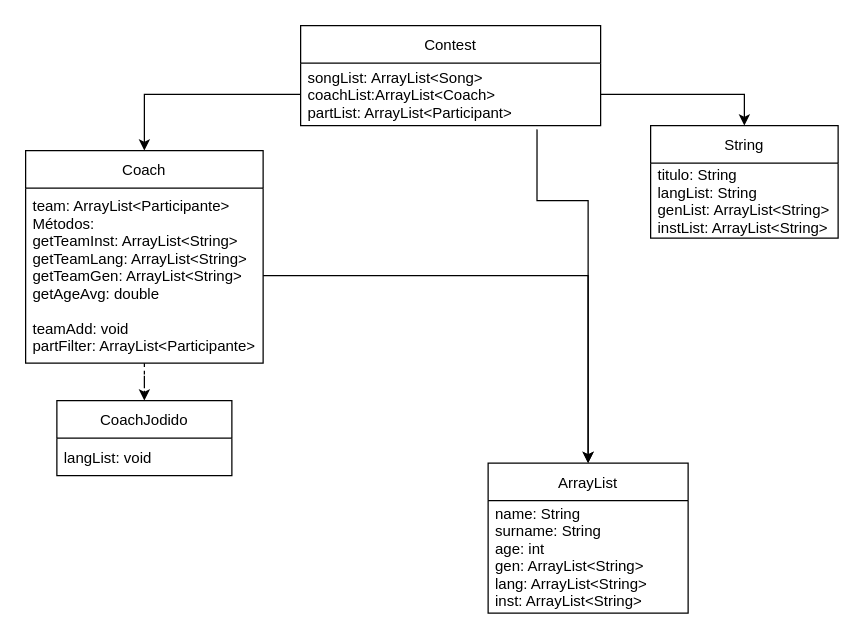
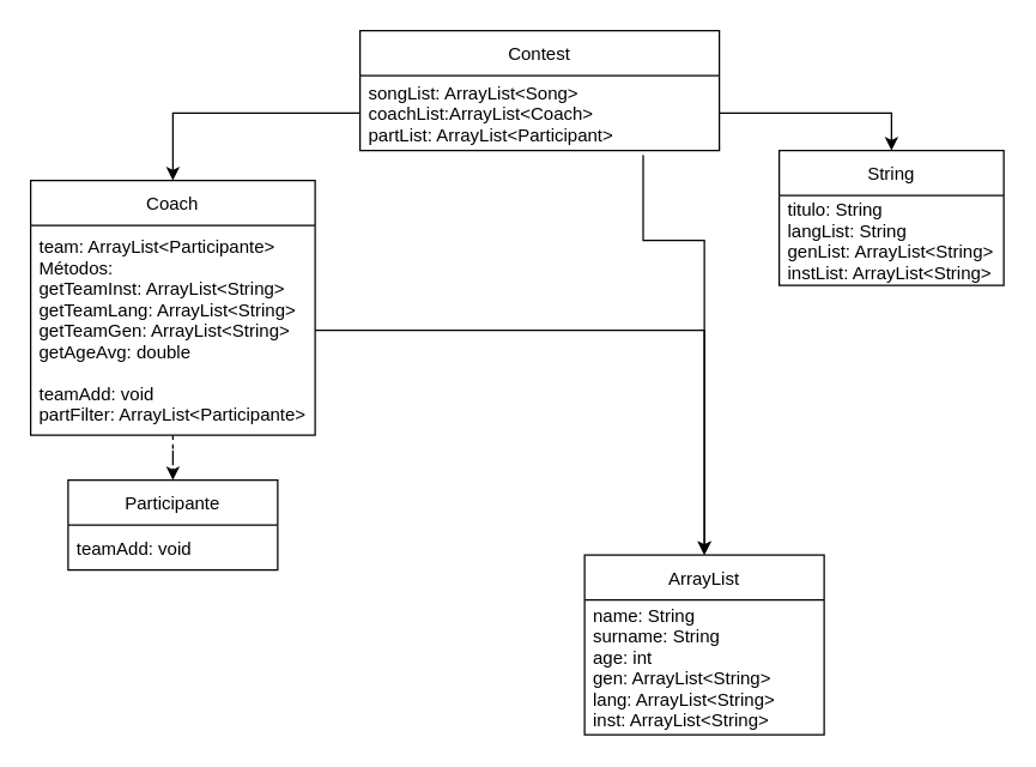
- <mxCell id="15" value="CoachJodido" style="swimlane;fontStyle=0;childLayout=stackLayout;horizontal=1;startSize=30;horizontalStack=0;resizeParent=1;resizeParentMax=0;resizeLast=0;collapsible=1;marginBottom=0;" parent="1" vertex="1"><mxGeometry x="45" y="320" width="140" height="60" as="geometry" /></mxCell>
+ <mxCell id="15" value="Participante" style="swimlane;fontStyle=0;childLayout=stackLayout;horizontal=1;startSize=30;horizontalStack=0;resizeParent=1;resizeParentMax=0;resizeLast=0;collapsible=1;marginBottom=0;" parent="1" vertex="1"><mxGeometry x="45" y="320" width="140" height="60" as="geometry" /></mxCell>
- <mxCell id="16" value="langList: void" style="text;strokeColor=none;fillColor=none;align=left;verticalAlign=middle;spacingLeft=4;spacingRight=4;overflow=hidden;points=[[0,0.5],[1,0.5]];portConstraint=eastwest;rotatable=0;" parent="15" vertex="1"><mxGeometry y="30" width="140" height="30" as="geometry" /></mxCell>
+ <mxCell id="16" value="teamAdd: void" style="text;strokeColor=none;fillColor=none;align=left;verticalAlign=middle;spacingLeft=4;spacingRight=4;overflow=hidden;points=[[0,0.5],[1,0.5]];portConstraint=eastwest;rotatable=0;" parent="15" vertex="1"><mxGeometry y="30" width="140" height="30" as="geometry" /></mxCell>
